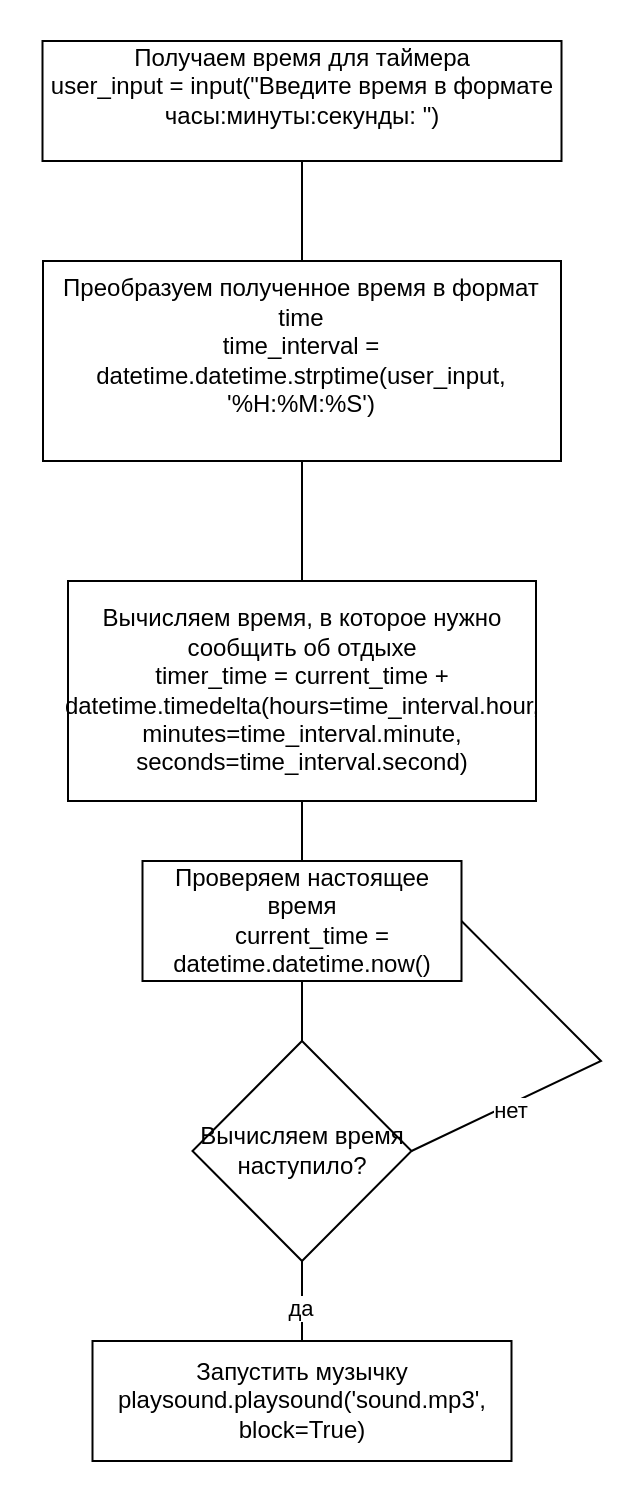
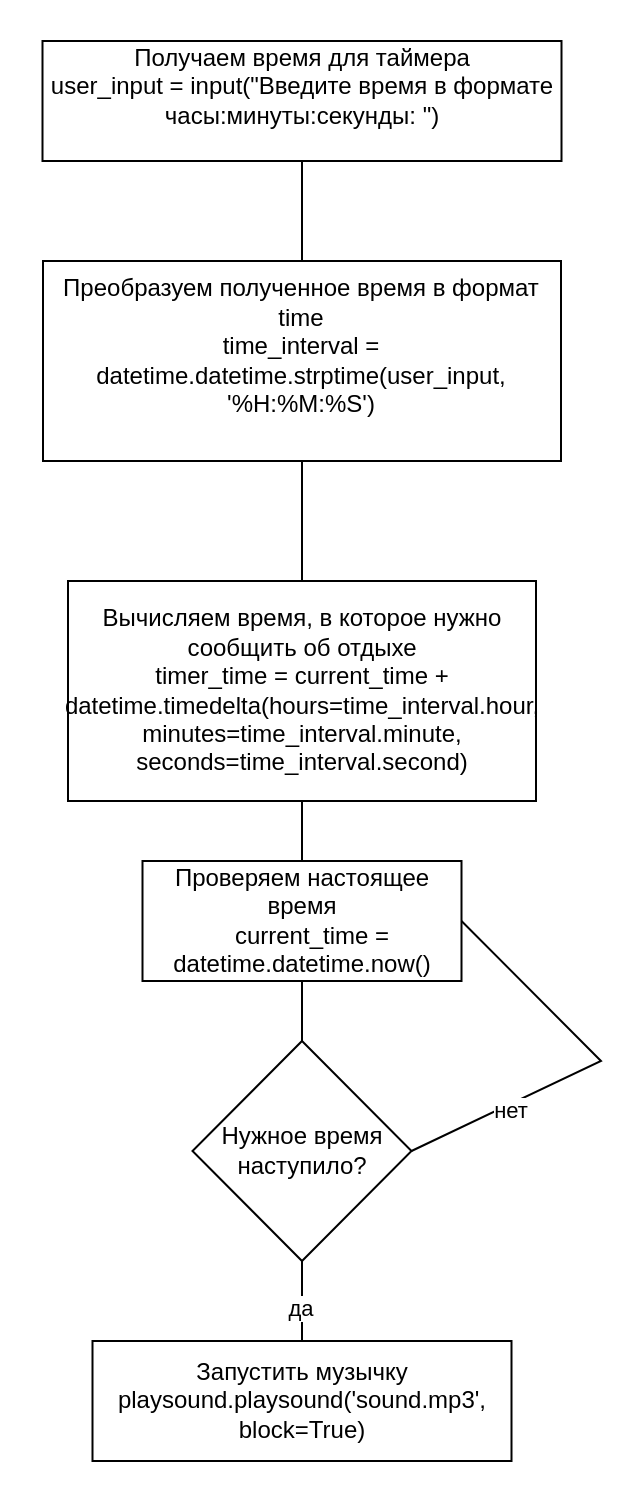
- <mxCell id="7" value="Вычисляем время наступило?" style="rhombus;whiteSpace=wrap;html=1;" vertex="1" parent="1"><mxGeometry x="95.75" y="520" width="109.5" height="110" as="geometry" /></mxCell>
+ <mxCell id="7" value="Нужное время наступило?" style="rhombus;whiteSpace=wrap;html=1;" vertex="1" parent="1"><mxGeometry x="95.75" y="520" width="109.5" height="110" as="geometry" /></mxCell>
